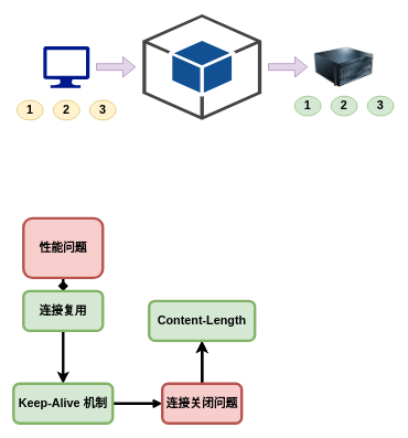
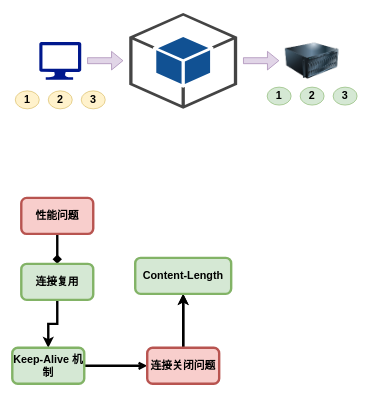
- <mxCell id="14" value="性能问题" style="rounded=1;whiteSpace=wrap;html=1;strokeWidth=4;fontSize=18;fontStyle=1;fillColor=#f8cecc;strokeColor=#b85450;" vertex="1" parent="1"><mxGeometry x="35" y="329" width="120" height="90" as="geometry" /></mxCell>
+ <mxCell id="14" value="性能问题" style="rounded=1;whiteSpace=wrap;html=1;strokeWidth=4;fontSize=18;fontStyle=1;fillColor=#f8cecc;strokeColor=#b85450;" vertex="1" parent="1"><mxGeometry x="35" y="329" width="120" height="60" as="geometry" /></mxCell>
- <mxCell id="22" value="Content-Length" style="whiteSpace=wrap;html=1;rounded=1;strokeWidth=4;fontSize=18;fontStyle=1;fillColor=#d5e8d4;strokeColor=#82b366;" vertex="1" parent="1"><mxGeometry x="225" y="454" width="160" height="60" as="geometry" /></mxCell>
+ <mxCell id="22" value="Content-Length" style="whiteSpace=wrap;html=1;rounded=1;strokeWidth=4;fontSize=18;fontStyle=1;fillColor=#d5e8d4;strokeColor=#82b366;" vertex="1" parent="1"><mxGeometry x="225" y="429" width="160" height="60" as="geometry" /></mxCell>
- <mxCell id="18" value="Keep-Alive 机制" style="whiteSpace=wrap;html=1;rounded=1;strokeWidth=4;fontSize=18;fontStyle=1;fillColor=#d5e8d4;strokeColor=#82b366;" vertex="1" parent="1"><mxGeometry x="20" y="579" width="150" height="60" as="geometry" /></mxCell>
+ <mxCell id="18" value="Keep-Alive 机制" style="whiteSpace=wrap;html=1;rounded=1;strokeWidth=4;fontSize=18;fontStyle=1;fillColor=#d5e8d4;strokeColor=#82b366;" vertex="1" parent="1"><mxGeometry x="20" y="579" width="120" height="60" as="geometry" /></mxCell>
